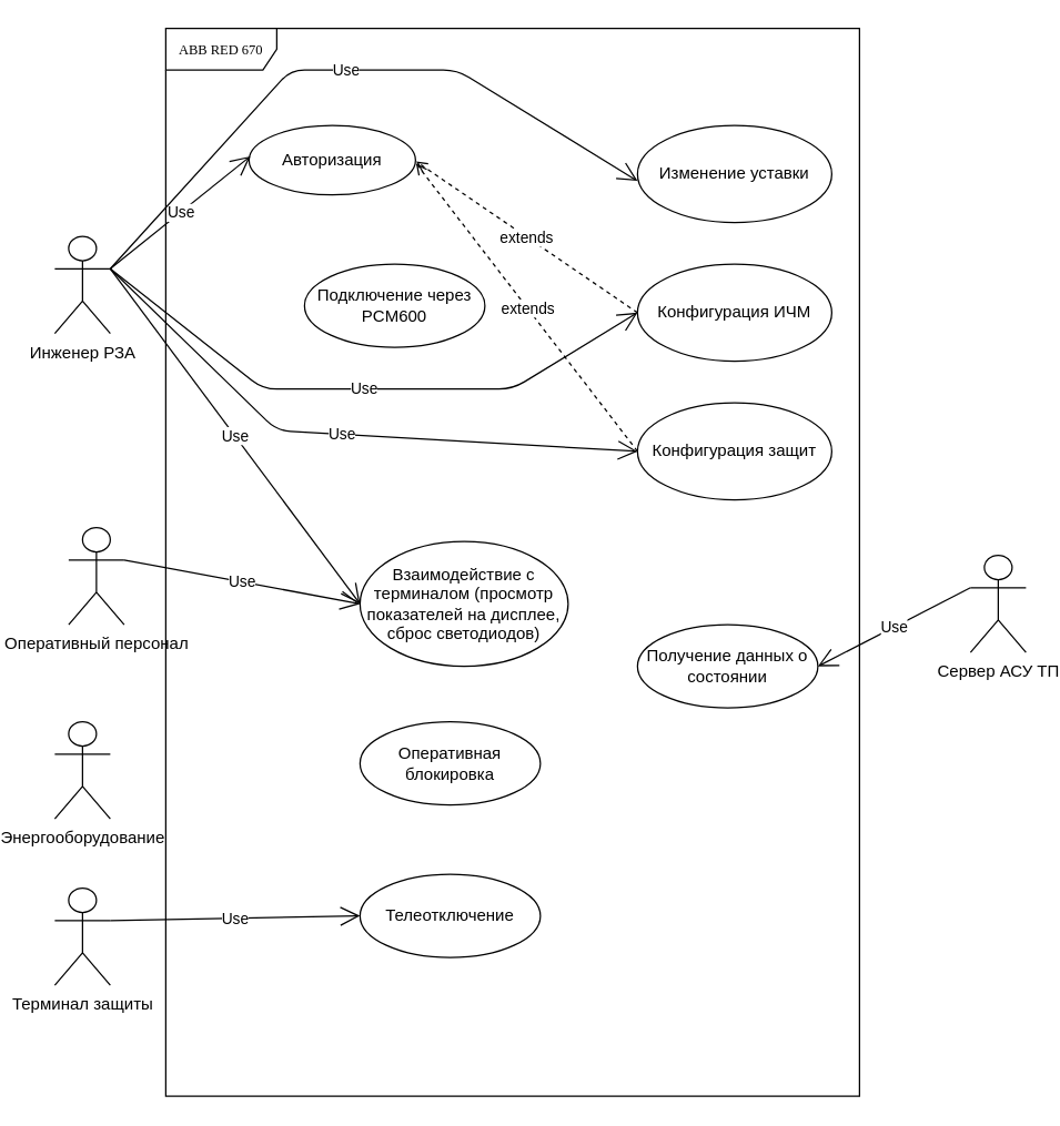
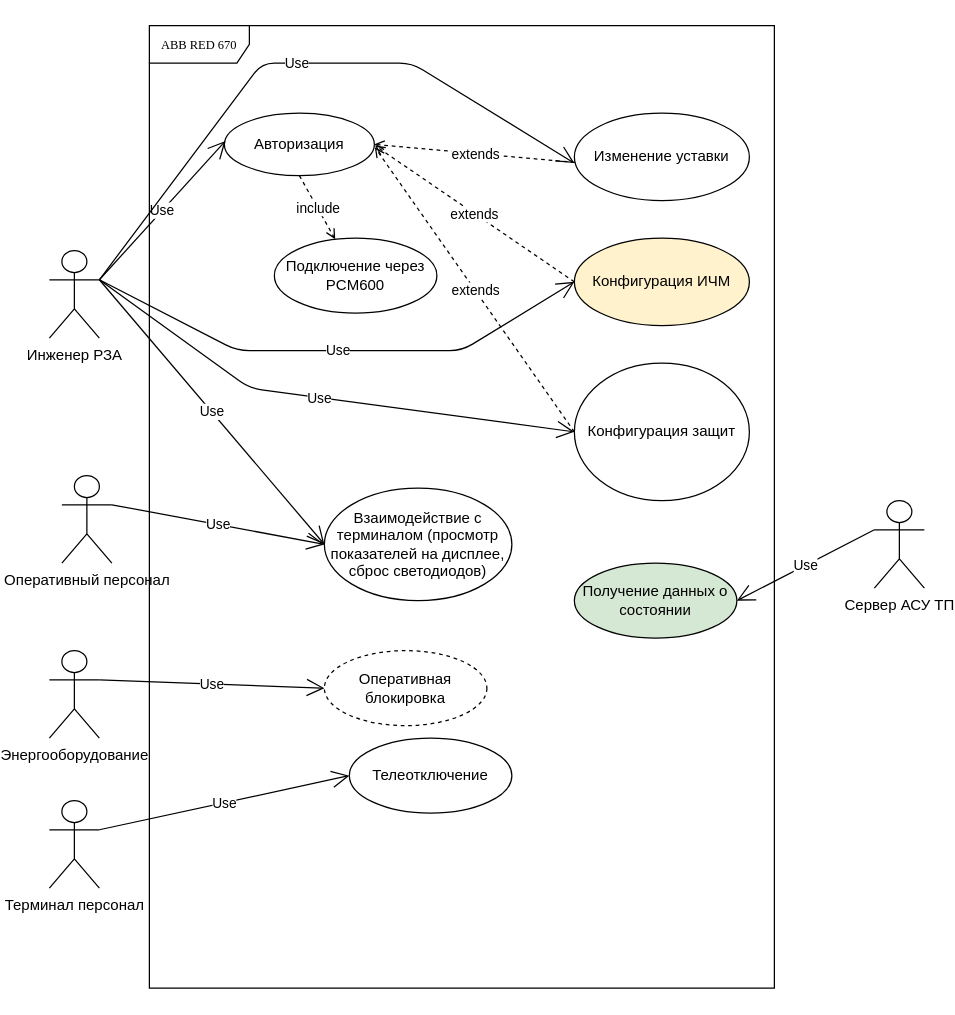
+ <mxCell id="6" value="" style="endArrow=open;exitX=0.002;exitY=0.563;exitDx=0;exitDy=0;entryX=1;entryY=0.5;entryDx=0;entryDy=0;html=1;dashed=1;endFill=0;exitPerimeter=0;" parent="1" source="5" target="4" edge="1"><mxGeometry relative="1" as="geometry"><mxPoint x="390" y="150" as="sourcePoint" /><mxPoint x="530" y="150" as="targetPoint" /></mxGeometry></mxCell>
+ <mxCell id="7" value="extends" style="edgeLabel;resizable=0;html=1;align=center;verticalAlign=middle;" parent="6" connectable="0" vertex="1"><mxGeometry relative="1" as="geometry" /></mxCell>
+ <mxCell id="8" value="" style="endArrow=open;html=1;dashed=1;endFill=0;exitX=0.5;exitY=1;exitDx=0;exitDy=0;" parent="1" source="4" target="16" edge="1"><mxGeometry relative="1" as="geometry"><mxPoint x="405" y="340.34" as="sourcePoint" /><mxPoint x="265" y="340" as="targetPoint" /></mxGeometry></mxCell>
+ <mxCell id="9" value="include" style="edgeLabel;resizable=0;html=1;align=center;verticalAlign=middle;" parent="8" connectable="0" vertex="1"><mxGeometry relative="1" as="geometry" /></mxCell>
- <mxCell id="3" value="Инженер РЗА" style="shape=umlActor;verticalLabelPosition=bottom;verticalAlign=top;html=1;outlineConnect=0;" parent="1" vertex="1"><mxGeometry x="20" y="170" width="40" height="70" as="geometry" /></mxCell>
+ <mxCell id="3" value="Инженер РЗА" style="shape=umlActor;verticalLabelPosition=bottom;verticalAlign=top;html=1;outlineConnect=0;" parent="1" vertex="1"><mxGeometry x="20" y="200" width="40" height="70" as="geometry" /></mxCell>
- <mxCell id="10" value="Конфигурация ИЧМ" style="ellipse;whiteSpace=wrap;html=1;" parent="1" vertex="1"><mxGeometry x="440" y="190" width="140" height="70" as="geometry" /></mxCell>
+ <mxCell id="10" value="Конфигурация ИЧМ" style="ellipse;whiteSpace=wrap;html=1;fillColor=#fff2cc;" parent="1" vertex="1"><mxGeometry x="440" y="190" width="140" height="70" as="geometry" /></mxCell>
- <mxCell id="17" value="Конфигурация защит" style="ellipse;whiteSpace=wrap;html=1;" parent="1" vertex="1"><mxGeometry x="440" y="290" width="140" height="70" as="geometry" /></mxCell>
+ <mxCell id="17" value="Конфигурация защит" style="ellipse;whiteSpace=wrap;html=1;" parent="1" vertex="1"><mxGeometry x="440" y="290" width="140" height="110" as="geometry" /></mxCell>
- <mxCell id="32" value="Получение данных о состоянии" style="ellipse;whiteSpace=wrap;html=1;" parent="1" vertex="1"><mxGeometry x="440" y="450" width="130" height="60" as="geometry" /></mxCell>
+ <mxCell id="32" value="Получение данных о состоянии" style="ellipse;whiteSpace=wrap;html=1;fillColor=#d5e8d4;" parent="1" vertex="1"><mxGeometry x="440" y="450" width="130" height="60" as="geometry" /></mxCell>
+ <mxCell id="28" value="Use" style="endArrow=open;endSize=12;html=1;exitX=1;exitY=0.333;exitDx=0;exitDy=0;exitPerimeter=0;entryX=0;entryY=0.5;entryDx=0;entryDy=0;" parent="1" source="23" target="27" edge="1"><mxGeometry width="160" relative="1" as="geometry"><mxPoint x="80" y="560.003" as="sourcePoint" /><mxPoint x="160" y="571.67" as="targetPoint" /></mxGeometry></mxCell>
- <mxCell id="27" value="Оперативная блокировка" style="ellipse;whiteSpace=wrap;html=1;" parent="1" vertex="1"><mxGeometry x="240" y="520" width="130" height="60" as="geometry" /></mxCell>
+ <mxCell id="27" value="Оперативная блокировка" style="ellipse;whiteSpace=wrap;html=1;dashed=1;" parent="1" vertex="1"><mxGeometry x="240" y="520" width="130" height="60" as="geometry" /></mxCell>
- <mxCell id="29" value="Телеотключение" style="ellipse;whiteSpace=wrap;html=1;" parent="1" vertex="1"><mxGeometry x="240" y="630" width="130" height="60" as="geometry" /></mxCell>
+ <mxCell id="29" value="Телеотключение" style="ellipse;whiteSpace=wrap;html=1;" parent="1" vertex="1"><mxGeometry x="260" y="590" width="130" height="60" as="geometry" /></mxCell>
- <mxCell id="21" value="Терминал защиты" style="shape=umlActor;verticalLabelPosition=bottom;verticalAlign=top;html=1;outlineConnect=0;" parent="1" vertex="1"><mxGeometry x="20" y="640" width="40" height="70" as="geometry" /></mxCell>
+ <mxCell id="21" value="Терминал персонал" style="shape=umlActor;verticalLabelPosition=bottom;verticalAlign=top;html=1;outlineConnect=0;" parent="1" vertex="1"><mxGeometry x="20" y="640" width="40" height="70" as="geometry" /></mxCell>
